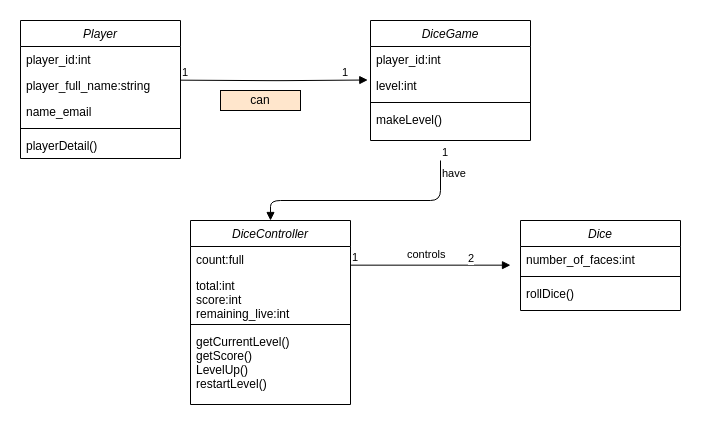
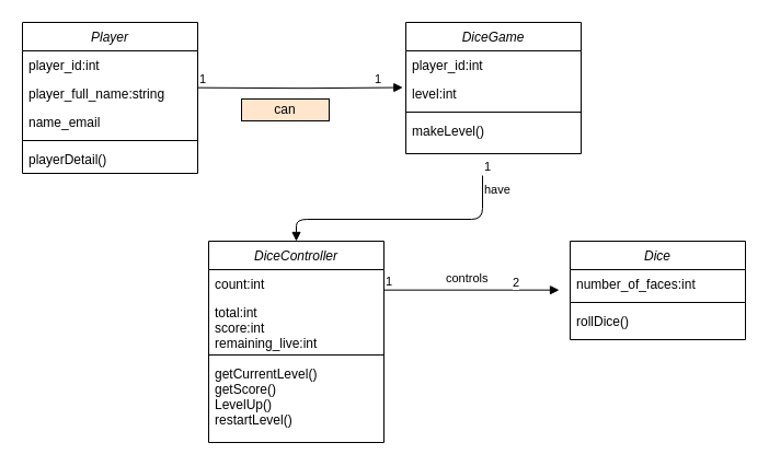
- <mxCell id="14" value="count:full" style="text;align=left;verticalAlign=top;spacingLeft=4;spacingRight=4;overflow=hidden;rotatable=0;points=[[0,0.5],[1,0.5]];portConstraint=eastwest;" parent="13" vertex="1"><mxGeometry y="26" width="160" height="26" as="geometry" /></mxCell>
+ <mxCell id="14" value="count:int" style="text;align=left;verticalAlign=top;spacingLeft=4;spacingRight=4;overflow=hidden;rotatable=0;points=[[0,0.5],[1,0.5]];portConstraint=eastwest;" parent="13" vertex="1"><mxGeometry y="26" width="160" height="26" as="geometry" /></mxCell>
